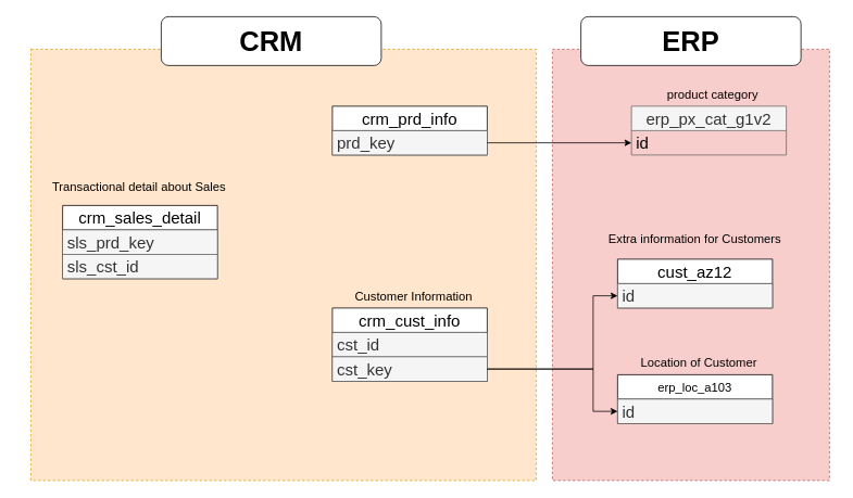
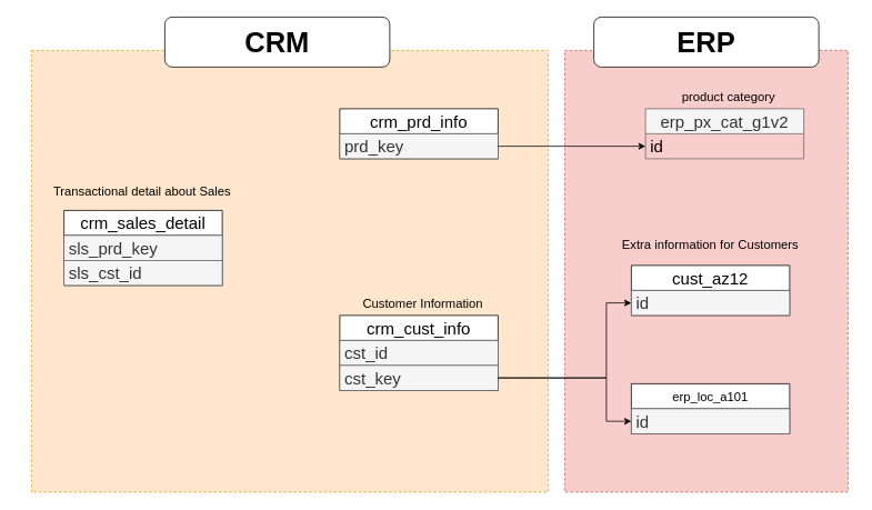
- <mxCell id="23" value="Location of Customer" style="text;html=1;align=center;verticalAlign=middle;whiteSpace=wrap;rounded=0;fontSize=15;" parent="1" vertex="1"><mxGeometry x="707" y="430" width="300" height="30" as="geometry" /></mxCell>
- <mxCell id="21" value="&lt;span style=&quot;font-size: 15px;&quot;&gt;erp_loc_a103&lt;/span&gt;" style="swimlane;fontStyle=0;childLayout=stackLayout;horizontal=1;startSize=30;horizontalStack=0;resizeParent=1;resizeParentMax=0;resizeLast=0;collapsible=1;marginBottom=0;whiteSpace=wrap;html=1;" parent="1" vertex="1"><mxGeometry x="757" y="460" width="190" height="60" as="geometry" /></mxCell>
+ <mxCell id="21" value="&lt;span style=&quot;font-size: 15px;&quot;&gt;erp_loc_a101&lt;/span&gt;" style="swimlane;fontStyle=0;childLayout=stackLayout;horizontal=1;startSize=30;horizontalStack=0;resizeParent=1;resizeParentMax=0;resizeLast=0;collapsible=1;marginBottom=0;whiteSpace=wrap;html=1;" parent="1" vertex="1"><mxGeometry x="757" y="460" width="190" height="60" as="geometry" /></mxCell>
